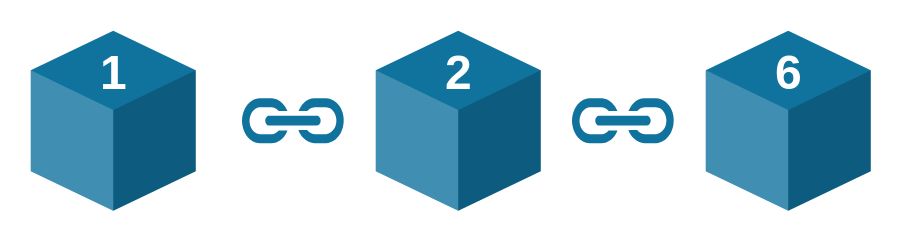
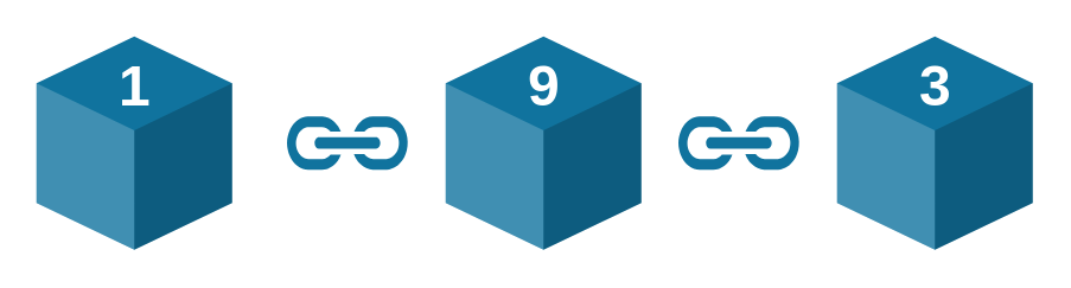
- <mxCell id="3" value="2" style="verticalLabelPosition=middle;verticalAlign=middle;html=1;shape=mxgraph.infographic.shadedCube;isoAngle=15;fillColor=#10739E;strokeColor=none;labelPosition=center;align=center;fontSize=32;fontColor=#FFFFFF;spacingBottom=65;fontStyle=1" parent="1" vertex="1"><mxGeometry x="250" y="20" width="110" height="120" as="geometry" /></mxCell>
+ <mxCell id="3" value="9" style="verticalLabelPosition=middle;verticalAlign=middle;html=1;shape=mxgraph.infographic.shadedCube;isoAngle=15;fillColor=#10739E;strokeColor=none;labelPosition=center;align=center;fontSize=32;fontColor=#FFFFFF;spacingBottom=65;fontStyle=1" parent="1" vertex="1"><mxGeometry x="250" y="20" width="110" height="120" as="geometry" /></mxCell>
- <mxCell id="4" value="6" style="verticalLabelPosition=middle;verticalAlign=middle;html=1;shape=mxgraph.infographic.shadedCube;isoAngle=15;fillColor=#10739E;strokeColor=none;labelPosition=center;align=center;fontSize=32;fontColor=#FFFFFF;spacingBottom=65;fontStyle=1" parent="1" vertex="1"><mxGeometry x="470" y="20" width="110" height="120" as="geometry" /></mxCell>
+ <mxCell id="4" value="3" style="verticalLabelPosition=middle;verticalAlign=middle;html=1;shape=mxgraph.infographic.shadedCube;isoAngle=15;fillColor=#10739E;strokeColor=none;labelPosition=center;align=center;fontSize=32;fontColor=#FFFFFF;spacingBottom=65;fontStyle=1" parent="1" vertex="1"><mxGeometry x="470" y="20" width="110" height="120" as="geometry" /></mxCell>
